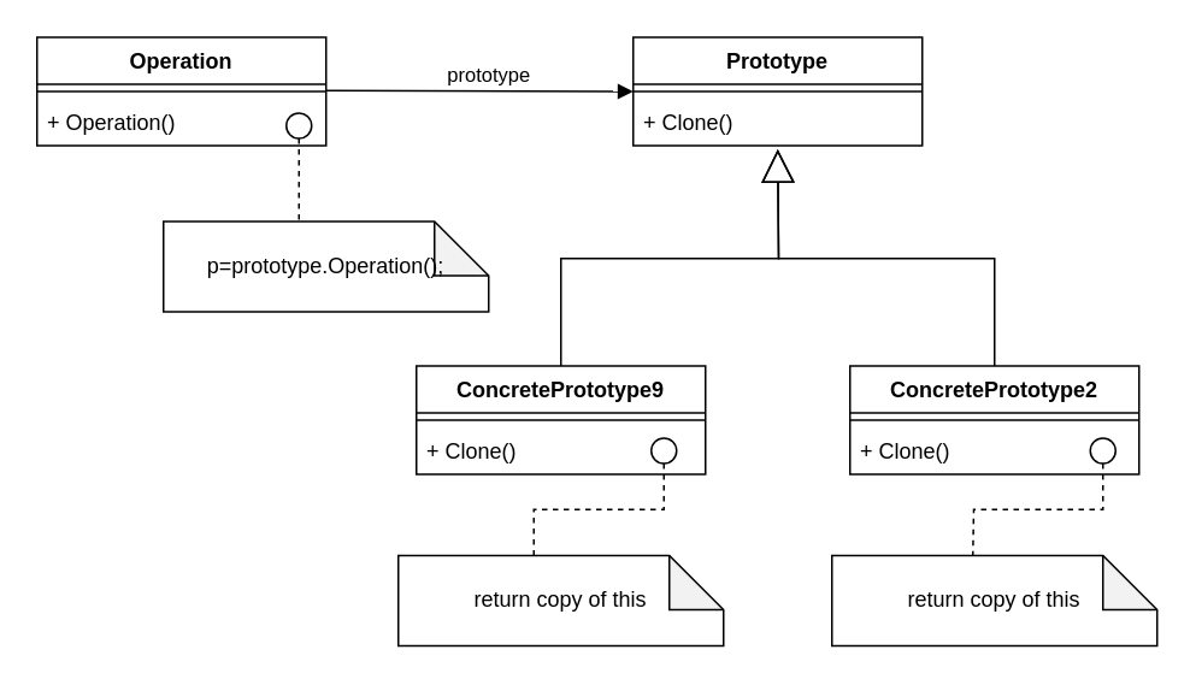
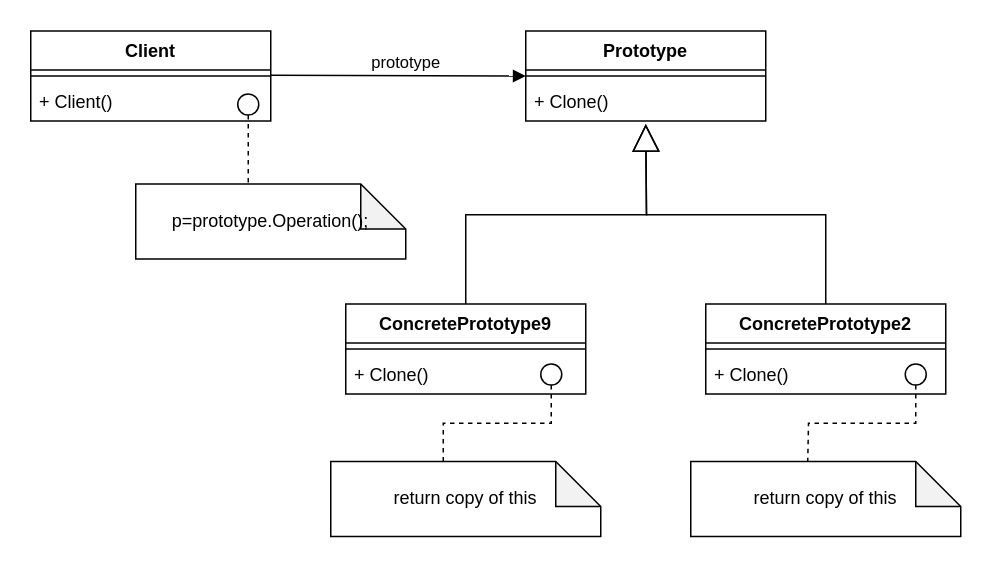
- <mxCell id="2" value="Operation" style="swimlane;fontStyle=1;align=center;verticalAlign=top;childLayout=stackLayout;horizontal=1;startSize=26;horizontalStack=0;resizeParent=1;resizeParentMax=0;resizeLast=0;collapsible=1;marginBottom=0;" vertex="1" parent="1"><mxGeometry x="20" y="20" width="160" height="60" as="geometry" /></mxCell>
+ <mxCell id="2" value="Client" style="swimlane;fontStyle=1;align=center;verticalAlign=top;childLayout=stackLayout;horizontal=1;startSize=26;horizontalStack=0;resizeParent=1;resizeParentMax=0;resizeLast=0;collapsible=1;marginBottom=0;" vertex="1" parent="1"><mxGeometry x="20" y="20" width="160" height="60" as="geometry" /></mxCell>
- <mxCell id="4" value="+ Operation()" style="text;strokeColor=none;fillColor=none;align=left;verticalAlign=top;spacingLeft=4;spacingRight=4;overflow=hidden;rotatable=0;points=[[0,0.5],[1,0.5]];portConstraint=eastwest;" vertex="1" parent="2"><mxGeometry y="34" width="160" height="26" as="geometry" /></mxCell>
+ <mxCell id="4" value="+ Client()" style="text;strokeColor=none;fillColor=none;align=left;verticalAlign=top;spacingLeft=4;spacingRight=4;overflow=hidden;rotatable=0;points=[[0,0.5],[1,0.5]];portConstraint=eastwest;" vertex="1" parent="2"><mxGeometry y="34" width="160" height="26" as="geometry" /></mxCell>
